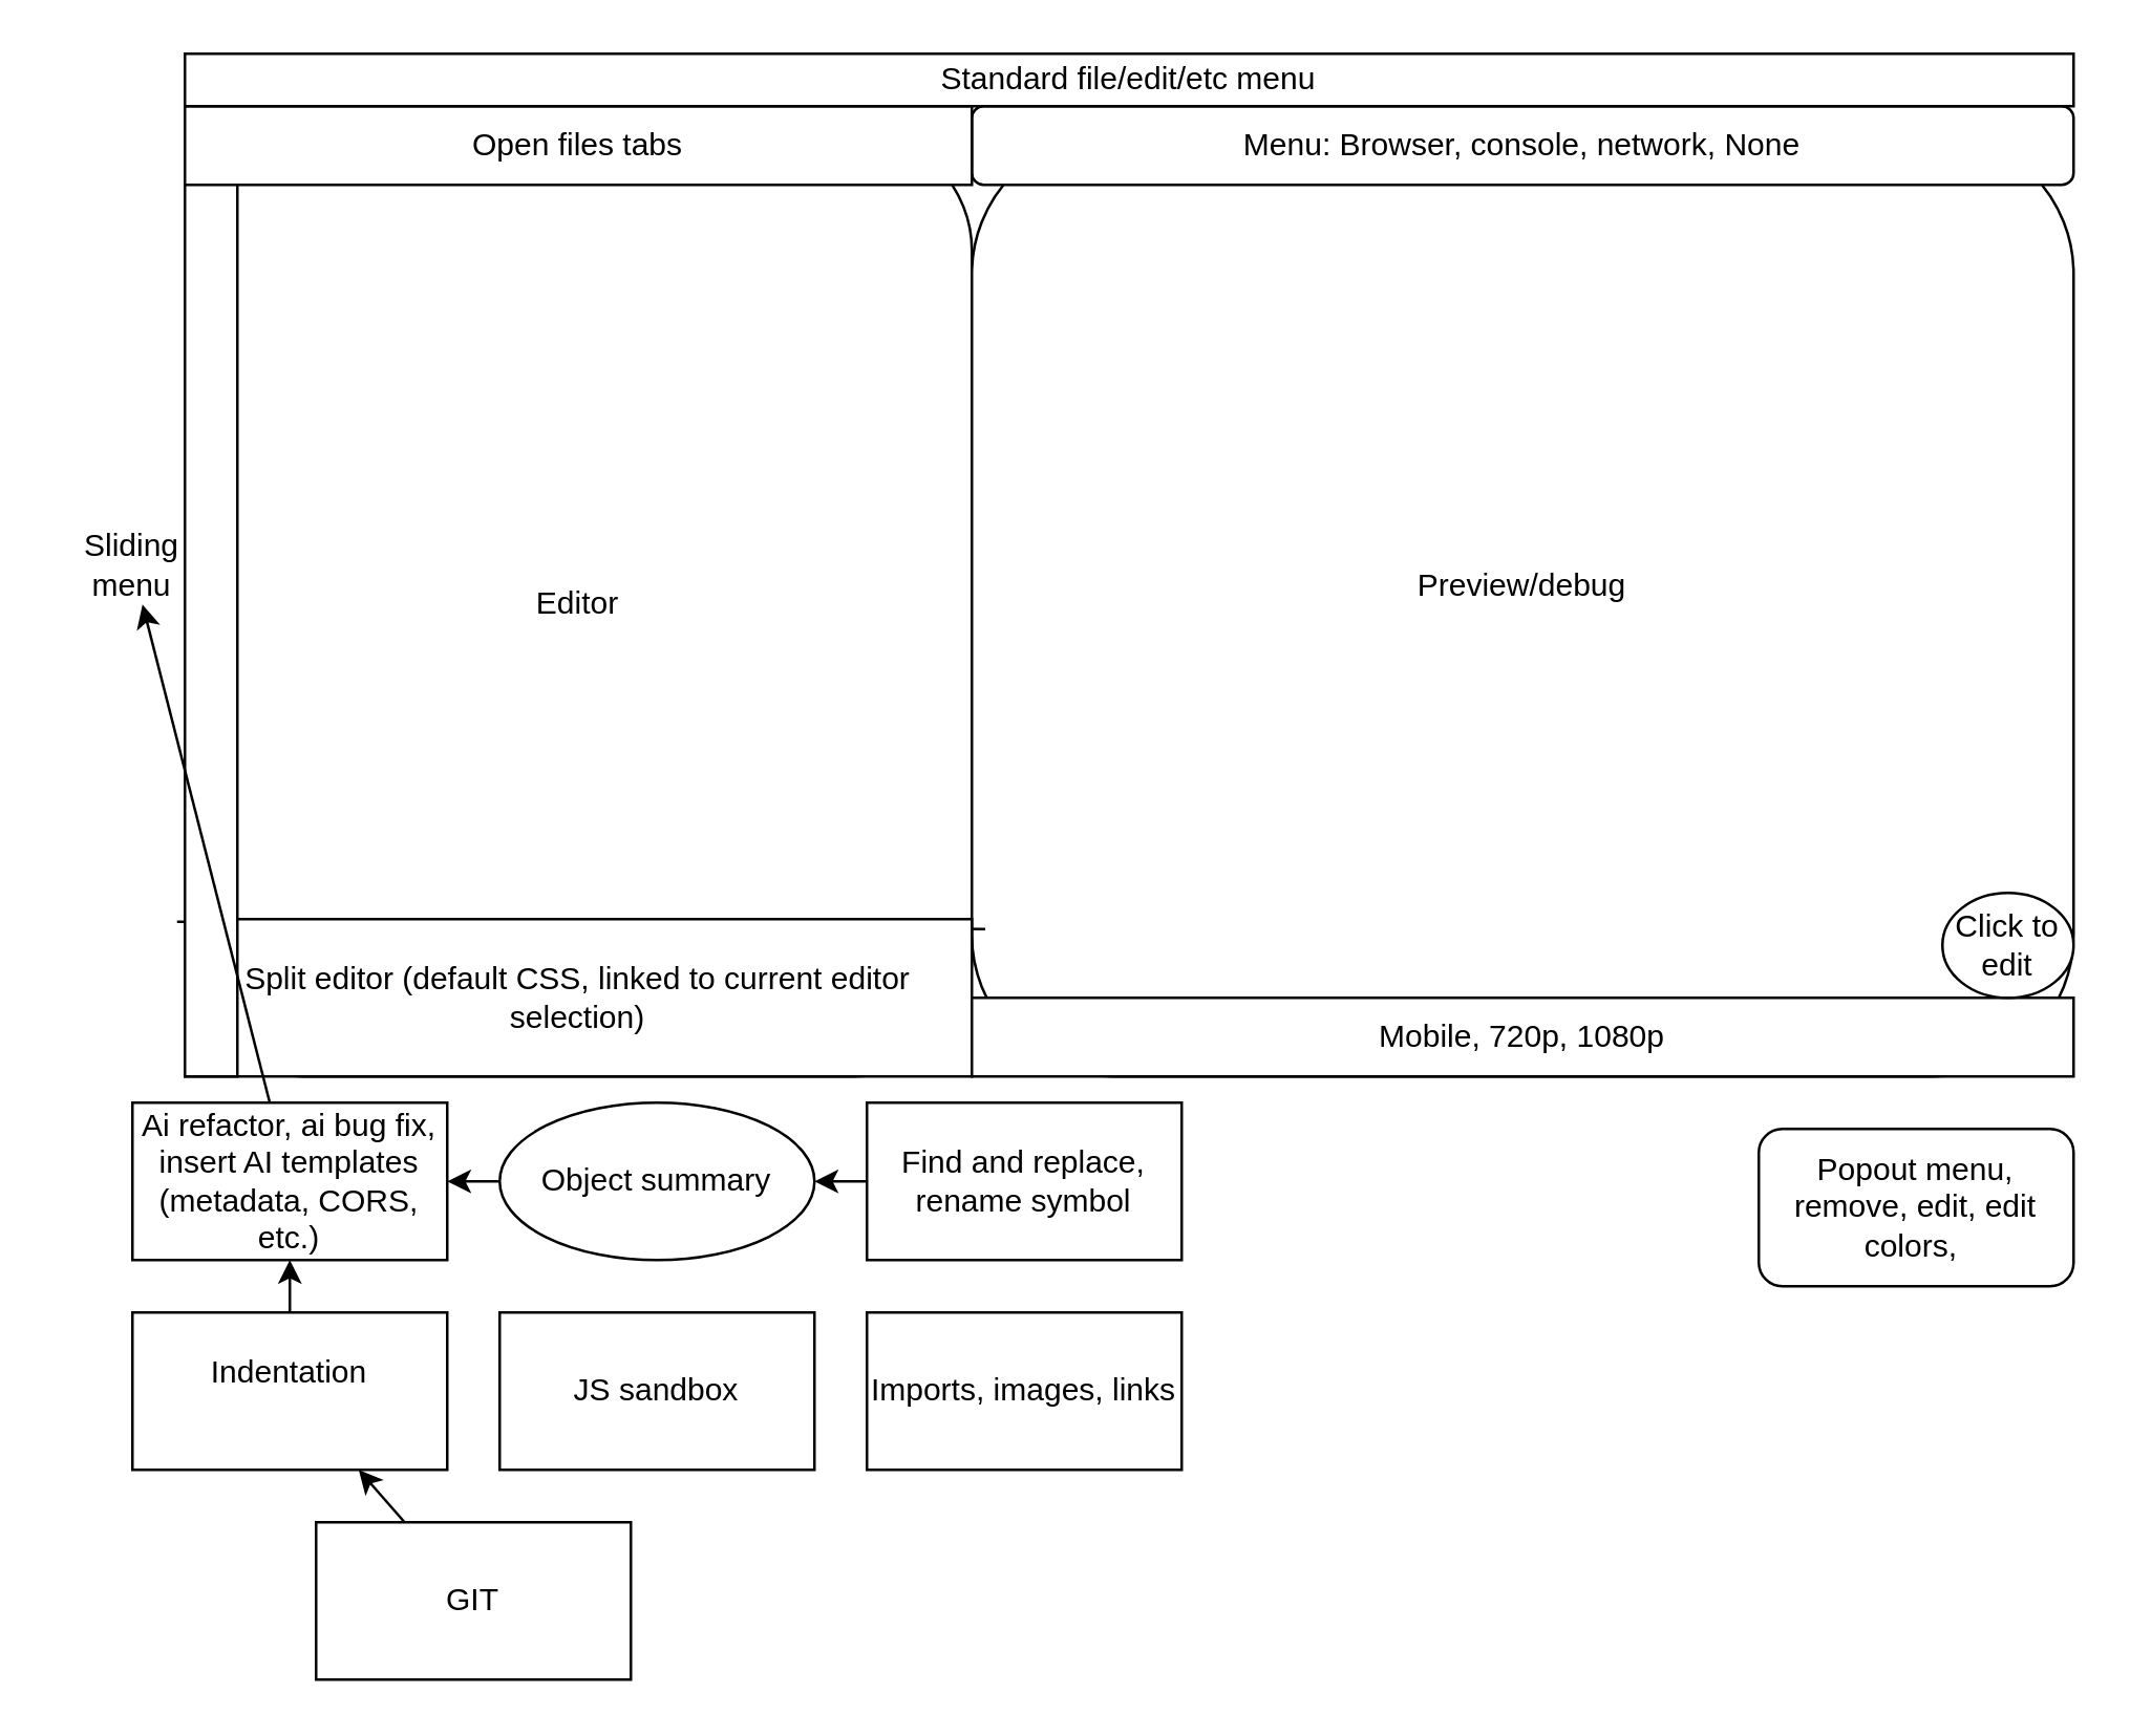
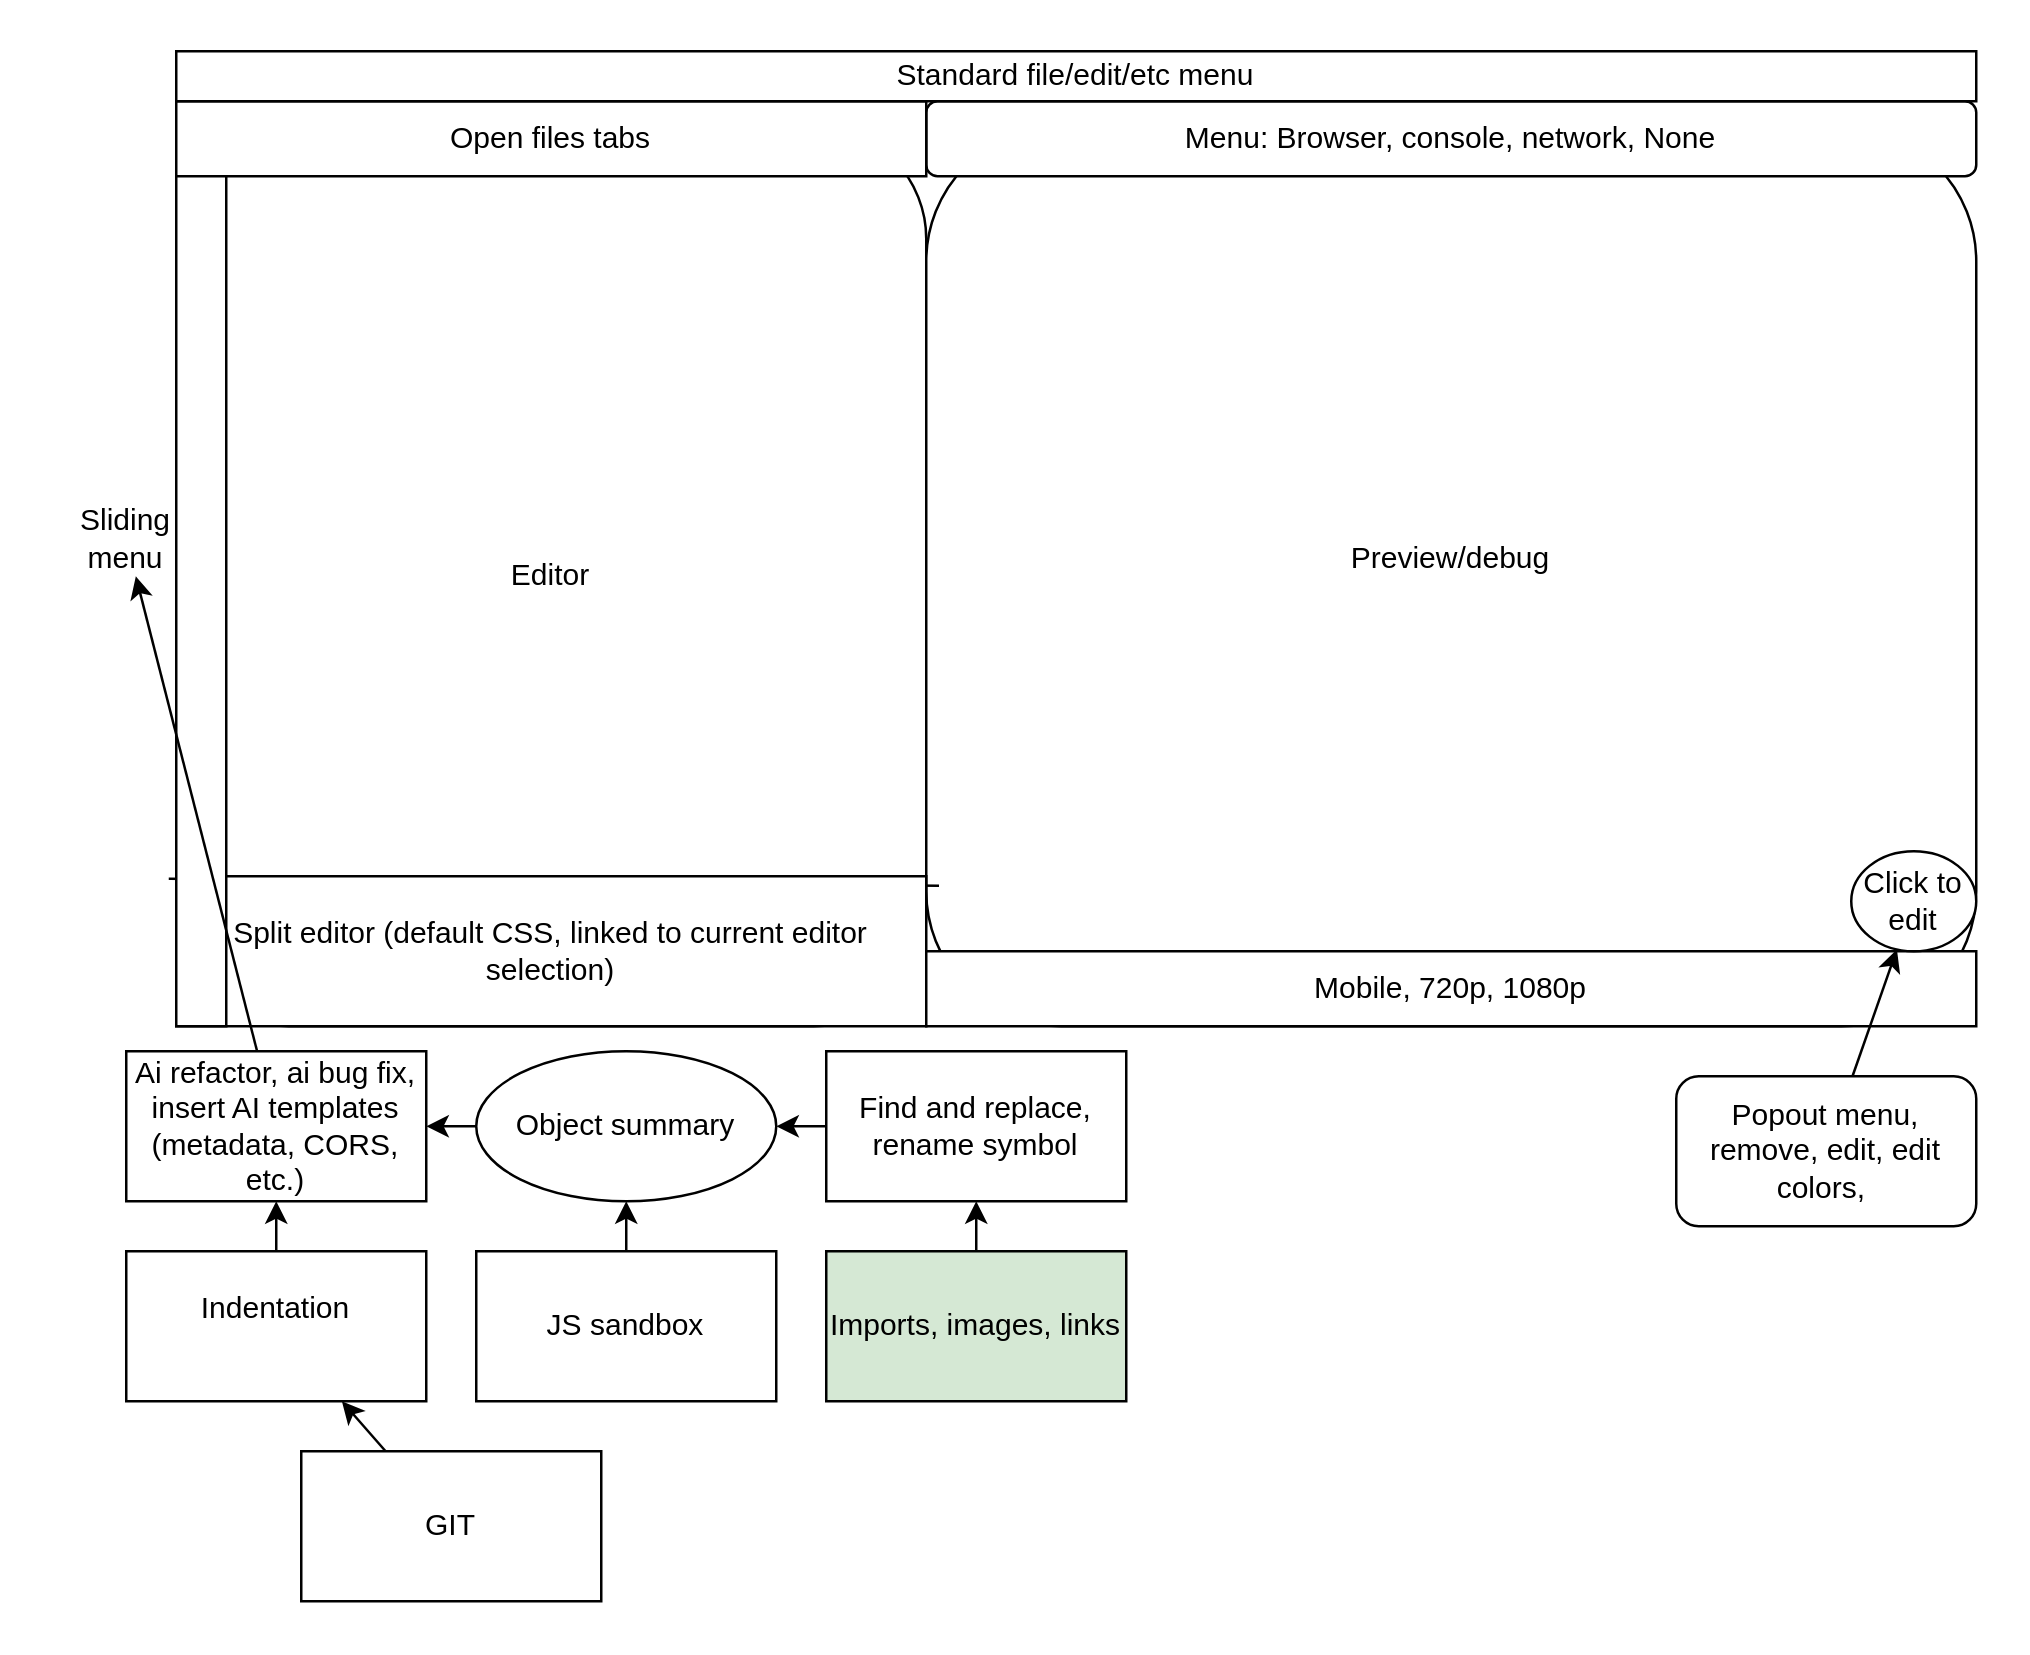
+ <mxCell id="14" value="" style="endArrow=classic;html=1;rounded=0;" edge="1" parent="1" source="13" target="12"><mxGeometry width="50" height="50" relative="1" as="geometry"><mxPoint x="730" y="420" as="sourcePoint" /><mxPoint x="780" y="370" as="targetPoint" /></mxGeometry></mxCell>
+ <mxCell id="25" value="" style="endArrow=classic;html=1;rounded=0;" edge="1" parent="1" source="20" target="19"><mxGeometry width="50" height="50" relative="1" as="geometry"><mxPoint x="250" y="479.289" as="sourcePoint" /><mxPoint x="250" y="460" as="targetPoint" /></mxGeometry></mxCell>
+ <mxCell id="28" value="" style="endArrow=classic;html=1;rounded=0;" edge="1" parent="1" source="22" target="21"><mxGeometry width="50" height="50" relative="1" as="geometry"><mxPoint x="390" y="479.289" as="sourcePoint" /><mxPoint x="390" y="470" as="targetPoint" /></mxGeometry></mxCell>
- <mxCell id="22" value="Imports, images, links" style="rounded=0;whiteSpace=wrap;html=1;" vertex="1" parent="1"><mxGeometry x="330" y="500" width="120" height="60" as="geometry" /></mxCell>
+ <mxCell id="22" value="Imports, images, links" style="rounded=0;whiteSpace=wrap;html=1;fillColor=#d5e8d4;" vertex="1" parent="1"><mxGeometry x="330" y="500" width="120" height="60" as="geometry" /></mxCell>
